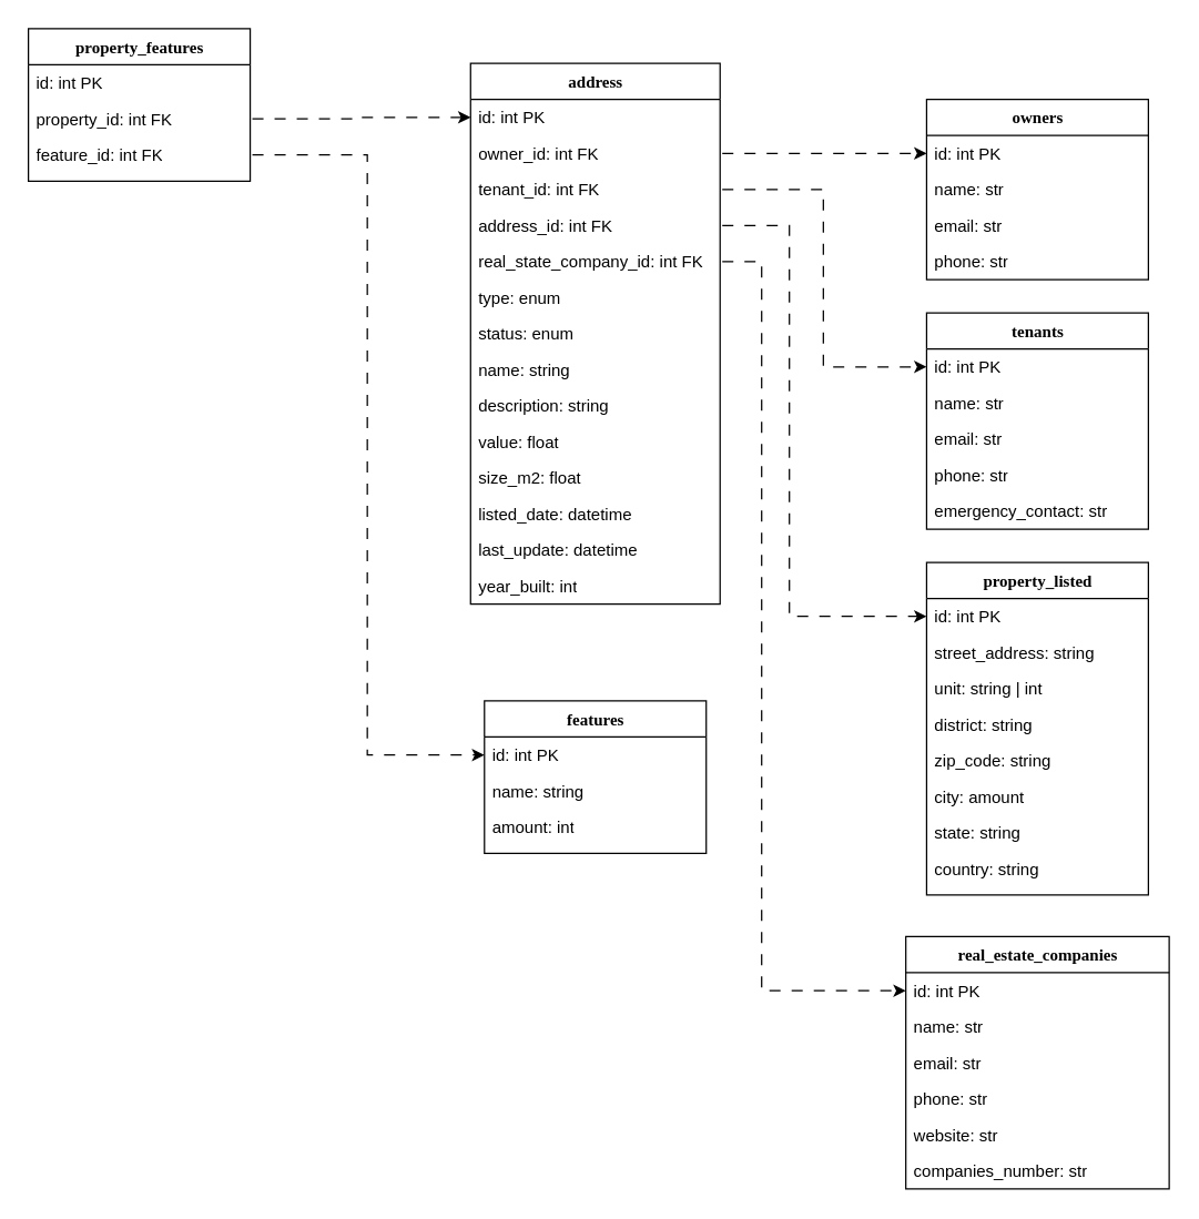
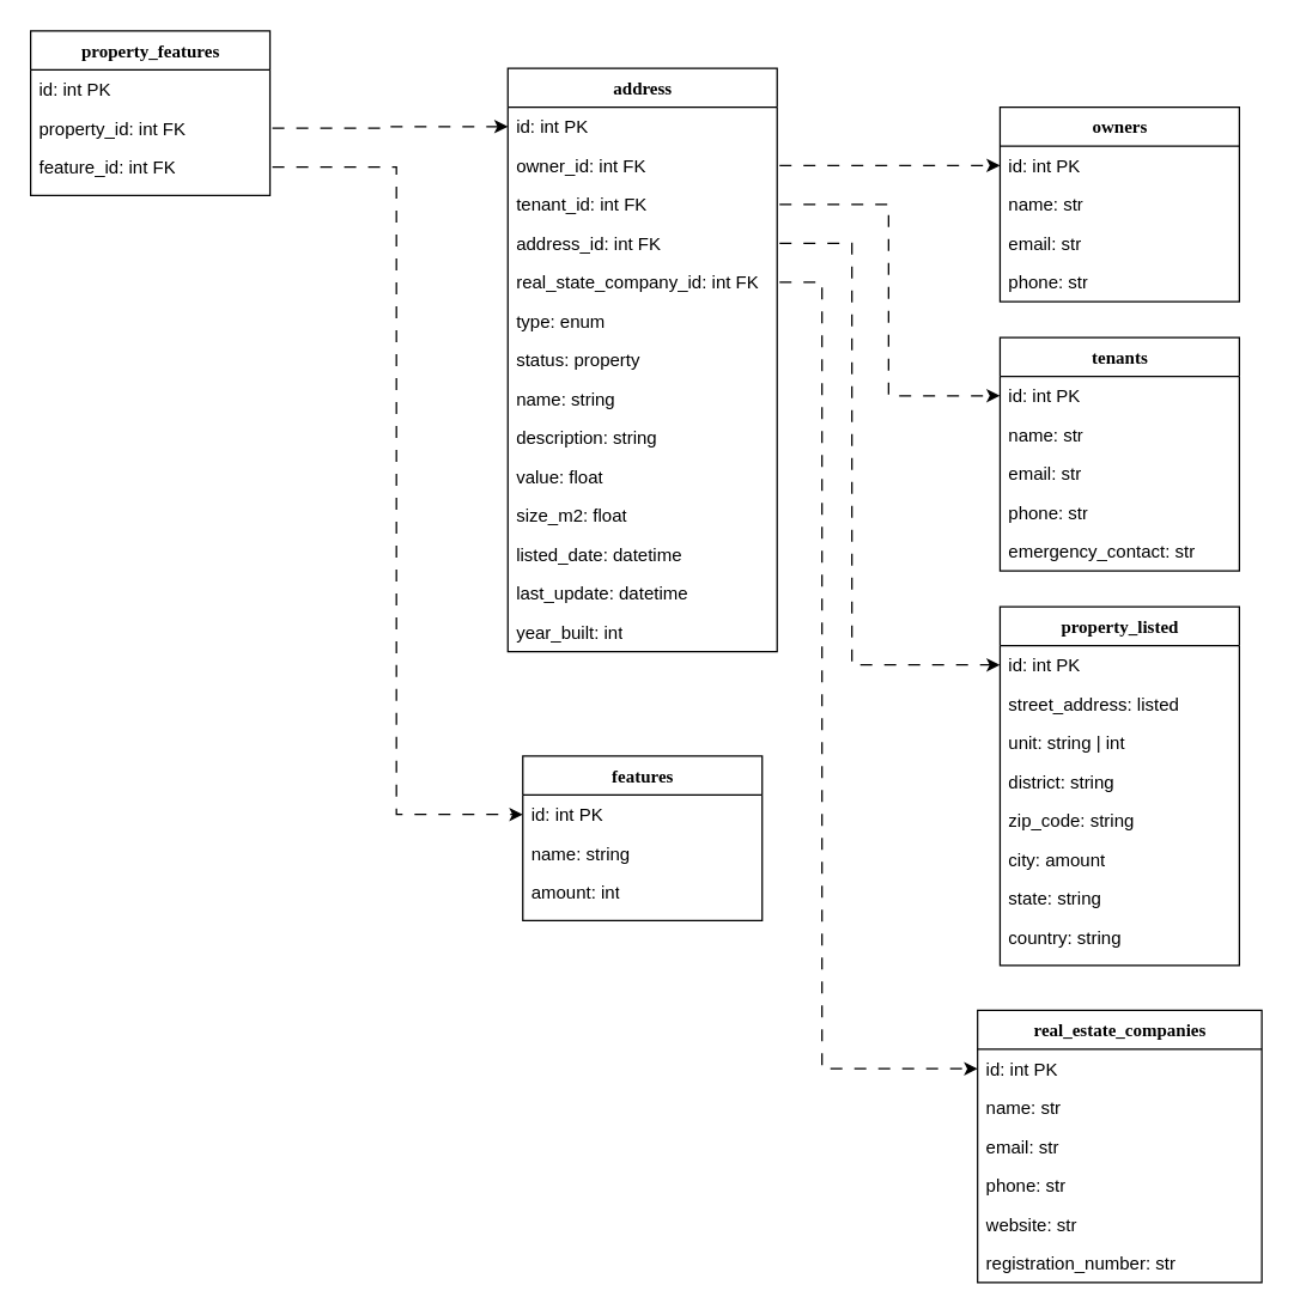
- <mxCell id="9" value="&lt;div&gt;status: enum&lt;/div&gt;" style="text;html=1;strokeColor=none;fillColor=none;align=left;verticalAlign=top;spacingLeft=4;spacingRight=4;whiteSpace=wrap;overflow=hidden;rotatable=0;points=[[0,0.5],[1,0.5]];portConstraint=eastwest;" vertex="1" parent="2"><mxGeometry y="182" width="180" height="26" as="geometry" /></mxCell>
+ <mxCell id="9" value="&lt;div&gt;status: property&lt;/div&gt;" style="text;html=1;strokeColor=none;fillColor=none;align=left;verticalAlign=top;spacingLeft=4;spacingRight=4;whiteSpace=wrap;overflow=hidden;rotatable=0;points=[[0,0.5],[1,0.5]];portConstraint=eastwest;" vertex="1" parent="2"><mxGeometry y="182" width="180" height="26" as="geometry" /></mxCell>
- <mxCell id="19" value="street_address: string" style="text;html=1;strokeColor=none;fillColor=none;align=left;verticalAlign=top;spacingLeft=4;spacingRight=4;whiteSpace=wrap;overflow=hidden;rotatable=0;points=[[0,0.5],[1,0.5]];portConstraint=eastwest;" vertex="1" parent="17"><mxGeometry y="52" width="160" height="26" as="geometry" /></mxCell>
+ <mxCell id="19" value="street_address: listed" style="text;html=1;strokeColor=none;fillColor=none;align=left;verticalAlign=top;spacingLeft=4;spacingRight=4;whiteSpace=wrap;overflow=hidden;rotatable=0;points=[[0,0.5],[1,0.5]];portConstraint=eastwest;" vertex="1" parent="17"><mxGeometry y="52" width="160" height="26" as="geometry" /></mxCell>
- <mxCell id="47" value="companies_number: str" style="text;html=1;strokeColor=none;fillColor=none;align=left;verticalAlign=top;spacingLeft=4;spacingRight=4;whiteSpace=wrap;overflow=hidden;rotatable=0;points=[[0,0.5],[1,0.5]];portConstraint=eastwest;" vertex="1" parent="41"><mxGeometry y="156" width="190" height="26" as="geometry" /></mxCell>
+ <mxCell id="47" value="registration_number: str" style="text;html=1;strokeColor=none;fillColor=none;align=left;verticalAlign=top;spacingLeft=4;spacingRight=4;whiteSpace=wrap;overflow=hidden;rotatable=0;points=[[0,0.5],[1,0.5]];portConstraint=eastwest;" vertex="1" parent="41"><mxGeometry y="156" width="190" height="26" as="geometry" /></mxCell>
